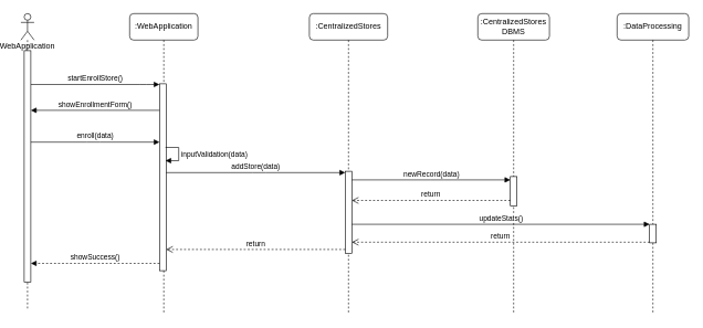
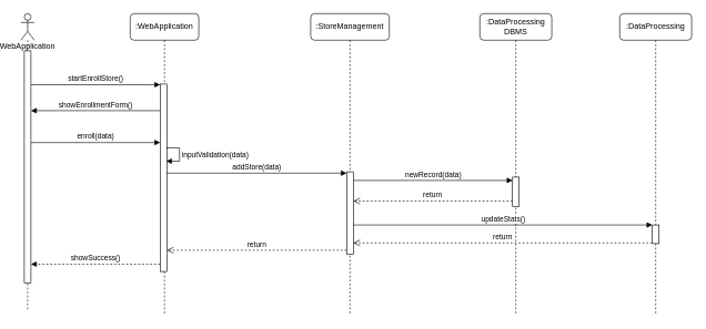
- <mxCell id="4" value=":CentralizedStores" style="shape=umlLifeline;perimeter=lifelinePerimeter;whiteSpace=wrap;html=1;container=1;collapsible=0;recursiveResize=0;outlineConnect=0;rounded=1;shadow=0;glass=0;sketch=0;" parent="1" vertex="1"><mxGeometry x="455" y="20" width="118" height="453" as="geometry" /></mxCell>
+ <mxCell id="4" value=":StoreManagement" style="shape=umlLifeline;perimeter=lifelinePerimeter;whiteSpace=wrap;html=1;container=1;collapsible=0;recursiveResize=0;outlineConnect=0;rounded=1;shadow=0;glass=0;sketch=0;" parent="1" vertex="1"><mxGeometry x="455" y="20" width="118" height="453" as="geometry" /></mxCell>
- <mxCell id="7" value=":CentralizedStores&lt;br&gt;DBMS" style="shape=umlLifeline;perimeter=lifelinePerimeter;whiteSpace=wrap;html=1;container=1;collapsible=0;recursiveResize=0;outlineConnect=0;rounded=1;shadow=0;glass=0;sketch=0;" parent="1" vertex="1"><mxGeometry x="709" y="20" width="108" height="453" as="geometry" /></mxCell>
+ <mxCell id="7" value=":DataProcessing&lt;br&gt;DBMS" style="shape=umlLifeline;perimeter=lifelinePerimeter;whiteSpace=wrap;html=1;container=1;collapsible=0;recursiveResize=0;outlineConnect=0;rounded=1;shadow=0;glass=0;sketch=0;" parent="1" vertex="1"><mxGeometry x="709" y="20" width="108" height="453" as="geometry" /></mxCell>
